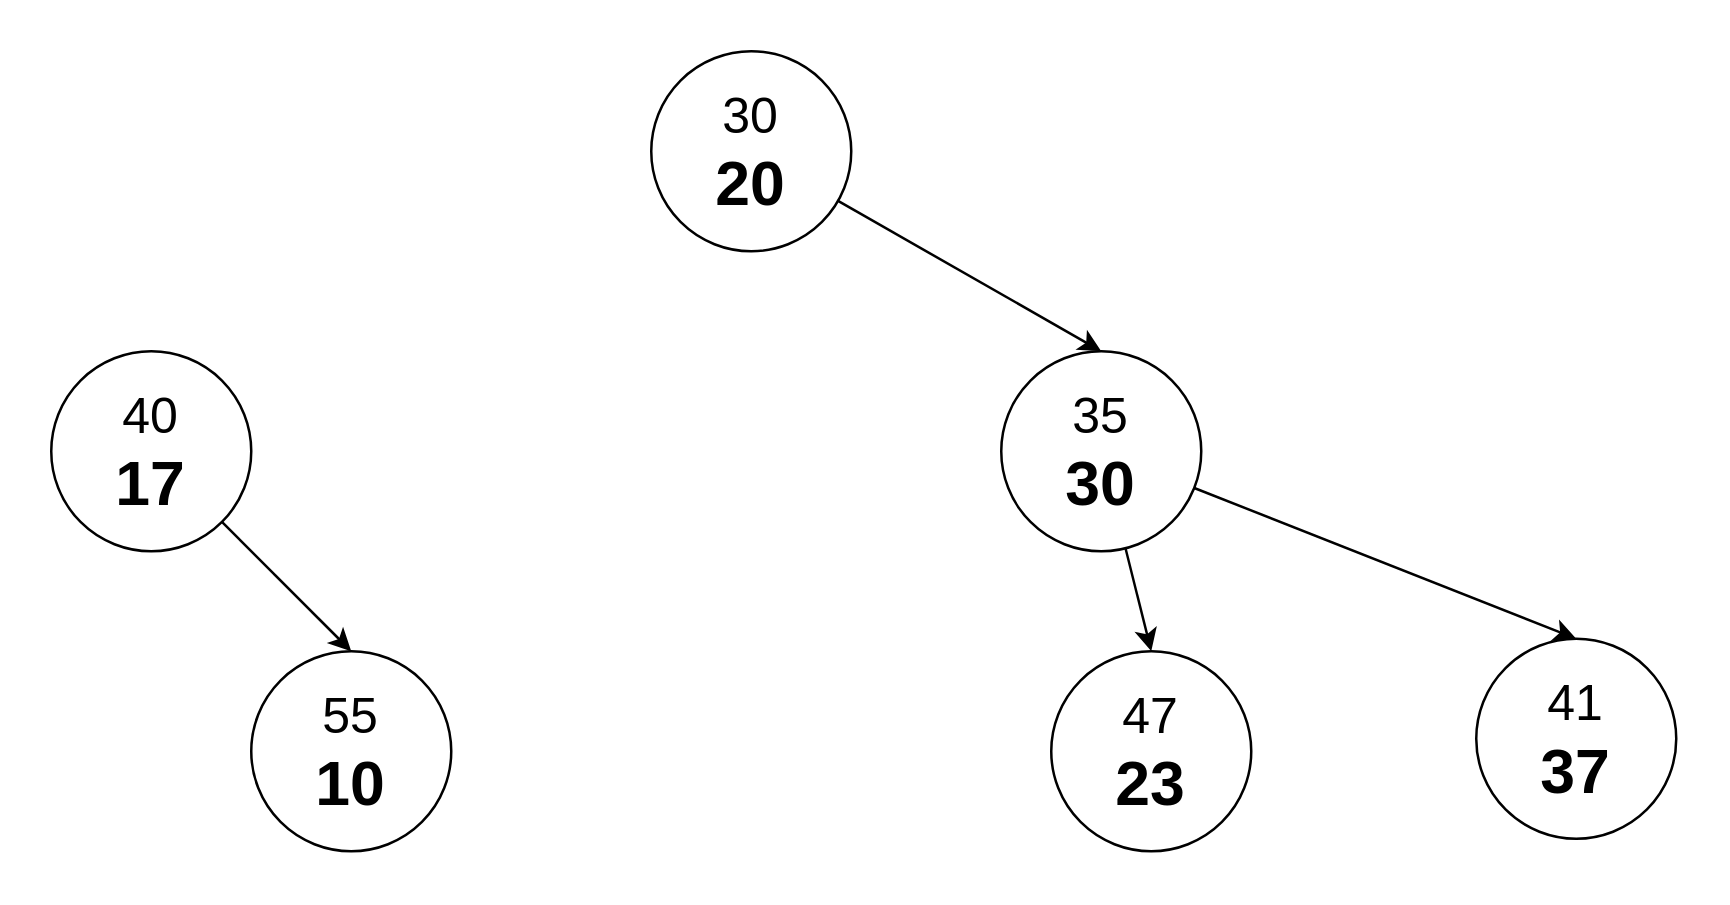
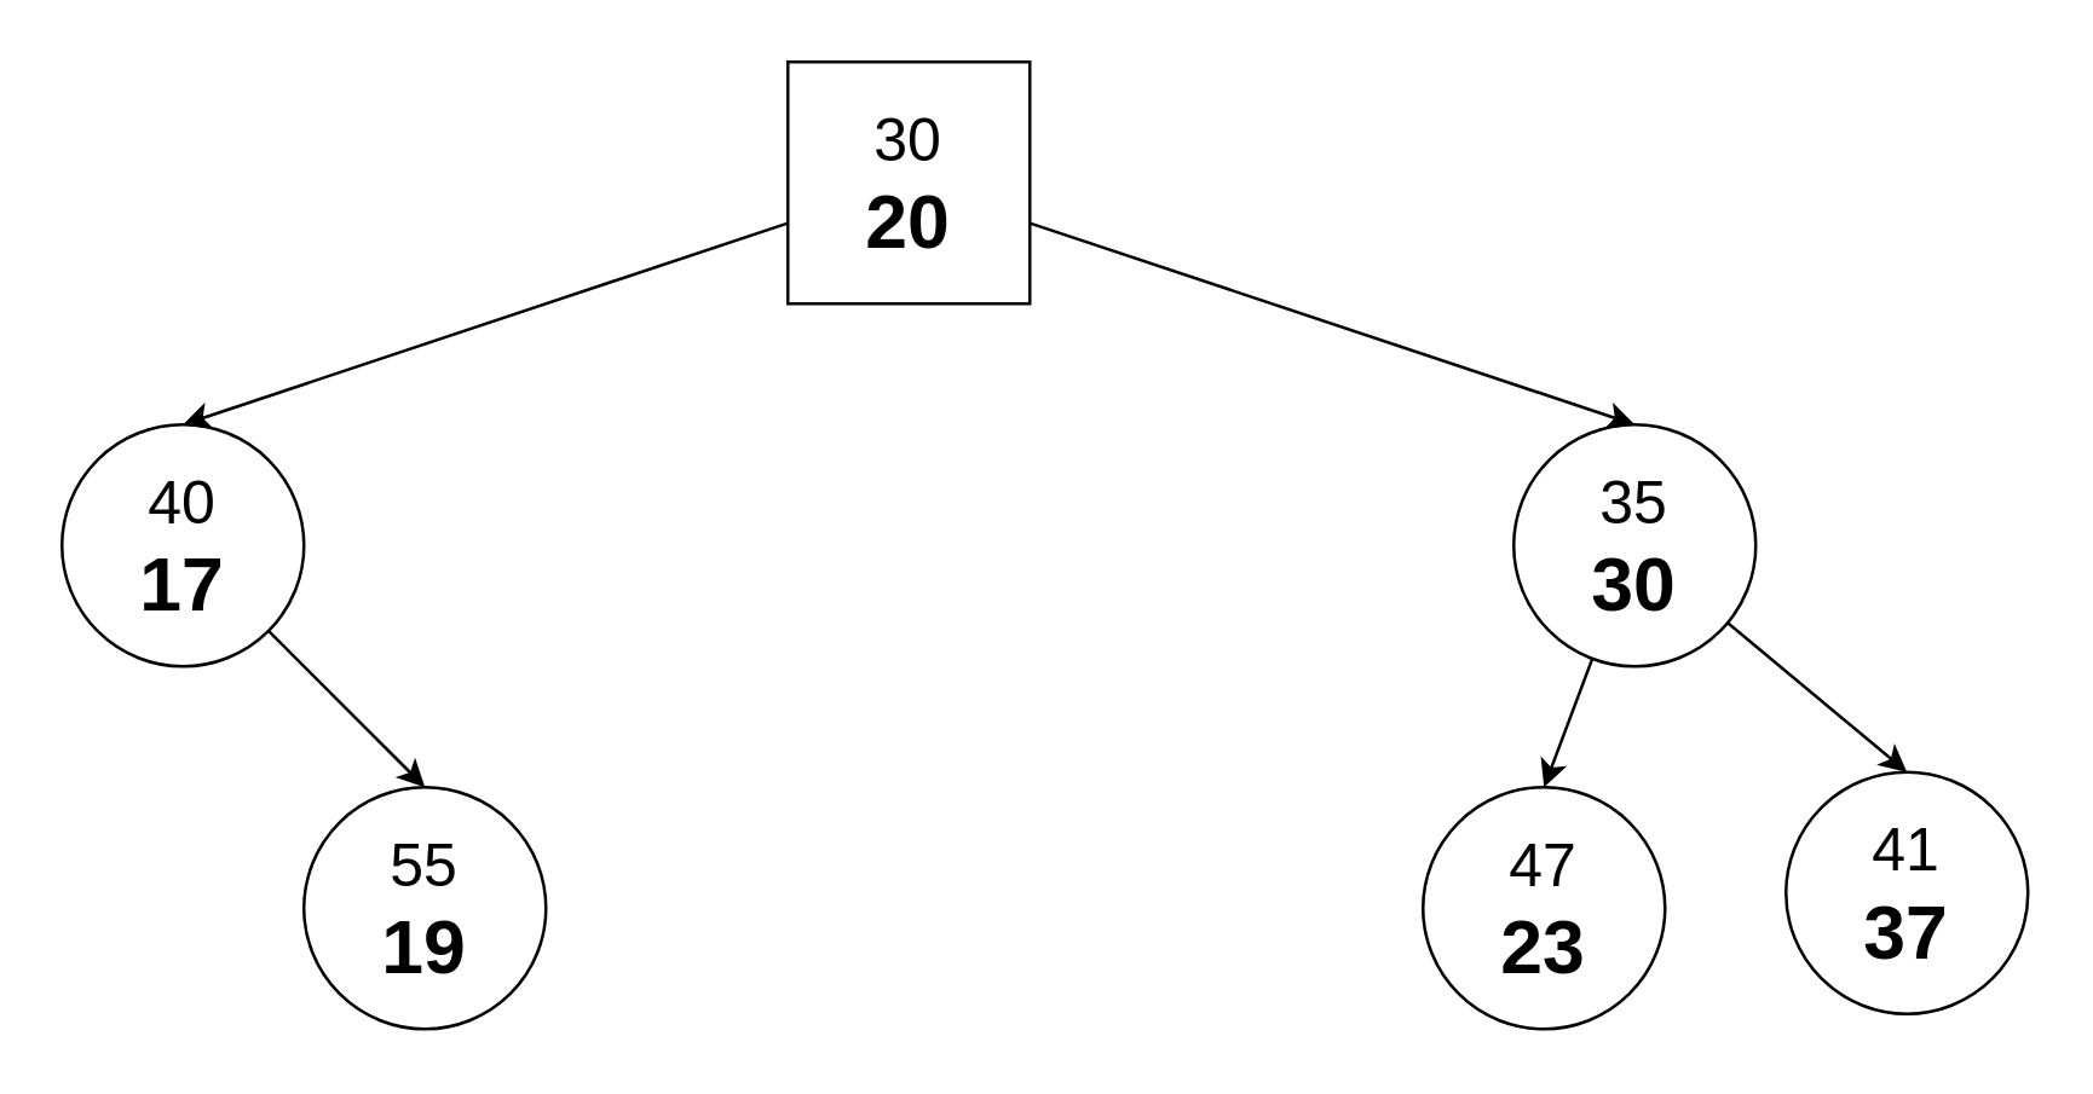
- <mxCell id="6" value="&lt;font style=&quot;font-size: 20px;&quot;&gt;30&lt;/font&gt;&lt;br&gt;&lt;span style=&quot;font-size: 25px;&quot;&gt;&lt;b&gt;20&lt;/b&gt;&lt;/span&gt;" style="ellipse;whiteSpace=wrap;html=1;aspect=fixed;fillColor=none;" parent="1" vertex="1"><mxGeometry x="260" y="20" width="80" height="80" as="geometry" /></mxCell>
+ <mxCell id="6" value="&lt;font style=&quot;font-size: 20px;&quot;&gt;30&lt;/font&gt;&lt;br&gt;&lt;span style=&quot;font-size: 25px;&quot;&gt;&lt;b&gt;20&lt;/b&gt;&lt;/span&gt;" style="whiteSpace=wrap;html=1;aspect=fixed;fillColor=none;rounded=0;" parent="1" vertex="1"><mxGeometry x="260" y="20" width="80" height="80" as="geometry" /></mxCell>
+ <mxCell id="4" style="edgeStyle=none;rounded=0;orthogonalLoop=1;jettySize=auto;html=1;entryX=0.5;entryY=0;entryDx=0;entryDy=0;fontSize=20;" parent="1" source="6" target="3" edge="1"><mxGeometry relative="1" as="geometry" /></mxCell>
- <mxCell id="12" value="&lt;font style=&quot;font-size: 20px;&quot;&gt;35&lt;/font&gt;&lt;br&gt;&lt;span style=&quot;font-size: 25px;&quot;&gt;&lt;b&gt;30&lt;/b&gt;&lt;/span&gt;" style="ellipse;whiteSpace=wrap;html=1;aspect=fixed;fillColor=none;" vertex="1" parent="1"><mxGeometry x="400" y="140" width="80" height="80" as="geometry" /></mxCell>
+ <mxCell id="12" value="&lt;font style=&quot;font-size: 20px;&quot;&gt;35&lt;/font&gt;&lt;br&gt;&lt;span style=&quot;font-size: 25px;&quot;&gt;&lt;b&gt;30&lt;/b&gt;&lt;/span&gt;" style="ellipse;whiteSpace=wrap;html=1;aspect=fixed;fillColor=none;" vertex="1" parent="1"><mxGeometry x="500" y="140" width="80" height="80" as="geometry" /></mxCell>
- <mxCell id="8" value="&lt;font style=&quot;font-size: 20px;&quot;&gt;55&lt;/font&gt;&lt;br&gt;&lt;b&gt;&lt;font style=&quot;font-size: 25px;&quot;&gt;10&lt;/font&gt;&lt;/b&gt;" style="ellipse;whiteSpace=wrap;html=1;aspect=fixed;fillColor=none;" parent="1" vertex="1"><mxGeometry x="100" y="260" width="80" height="80" as="geometry" /></mxCell>
+ <mxCell id="8" value="&lt;font style=&quot;font-size: 20px;&quot;&gt;55&lt;/font&gt;&lt;br&gt;&lt;b&gt;&lt;font style=&quot;font-size: 25px;&quot;&gt;19&lt;/font&gt;&lt;/b&gt;" style="ellipse;whiteSpace=wrap;html=1;aspect=fixed;fillColor=none;" parent="1" vertex="1"><mxGeometry x="100" y="260" width="80" height="80" as="geometry" /></mxCell>
- <mxCell id="9" value="&lt;font style=&quot;font-size: 20px;&quot;&gt;47&lt;/font&gt;&lt;br&gt;&lt;span style=&quot;font-size: 25px;&quot;&gt;&lt;b&gt;23&lt;/b&gt;&lt;/span&gt;" style="ellipse;whiteSpace=wrap;html=1;aspect=fixed;fillColor=none;" parent="1" vertex="1"><mxGeometry x="420" y="260" width="80" height="80" as="geometry" /></mxCell>
+ <mxCell id="9" value="&lt;font style=&quot;font-size: 20px;&quot;&gt;47&lt;/font&gt;&lt;br&gt;&lt;span style=&quot;font-size: 25px;&quot;&gt;&lt;b&gt;23&lt;/b&gt;&lt;/span&gt;" style="ellipse;whiteSpace=wrap;html=1;aspect=fixed;fillColor=none;" parent="1" vertex="1"><mxGeometry x="470" y="260" width="80" height="80" as="geometry" /></mxCell>
